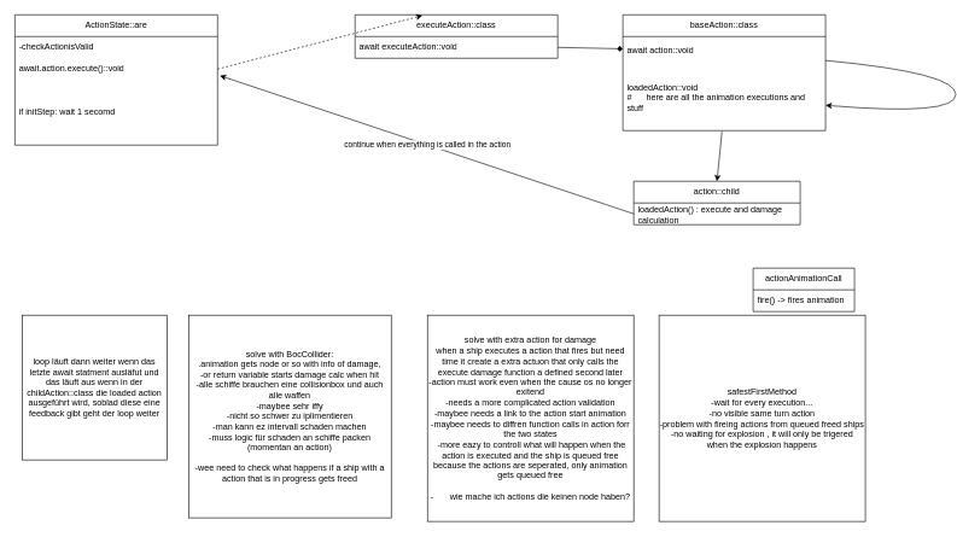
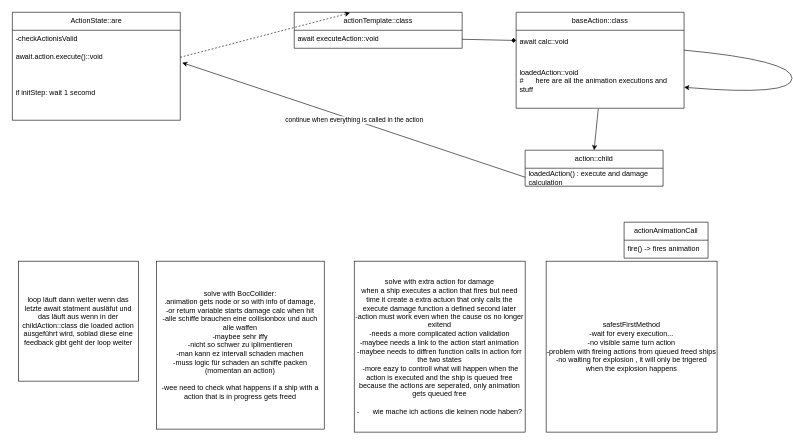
- <mxCell id="6" value="executeAction::class" style="swimlane;fontStyle=0;childLayout=stackLayout;horizontal=1;startSize=30;horizontalStack=0;resizeParent=1;resizeParentMax=0;resizeLast=0;collapsible=1;marginBottom=0;whiteSpace=wrap;html=1;" vertex="1" parent="1"><mxGeometry x="490" y="20" width="280" height="60" as="geometry" /></mxCell>
+ <mxCell id="6" value="actionTemplate::class" style="swimlane;fontStyle=0;childLayout=stackLayout;horizontal=1;startSize=30;horizontalStack=0;resizeParent=1;resizeParentMax=0;resizeLast=0;collapsible=1;marginBottom=0;whiteSpace=wrap;html=1;" vertex="1" parent="1"><mxGeometry x="490" y="20" width="280" height="60" as="geometry" /></mxCell>
- <mxCell id="10" value="await action::void" style="text;strokeColor=none;fillColor=none;align=left;verticalAlign=middle;spacingLeft=4;spacingRight=4;overflow=hidden;points=[[0,0.5],[1,0.5]];portConstraint=eastwest;rotatable=0;whiteSpace=wrap;html=1;" vertex="1" parent="9"><mxGeometry y="30" width="280" height="40" as="geometry" /></mxCell>
+ <mxCell id="10" value="await calc::void" style="text;strokeColor=none;fillColor=none;align=left;verticalAlign=middle;spacingLeft=4;spacingRight=4;overflow=hidden;points=[[0,0.5],[1,0.5]];portConstraint=eastwest;rotatable=0;whiteSpace=wrap;html=1;" vertex="1" parent="9"><mxGeometry y="30" width="280" height="40" as="geometry" /></mxCell>
